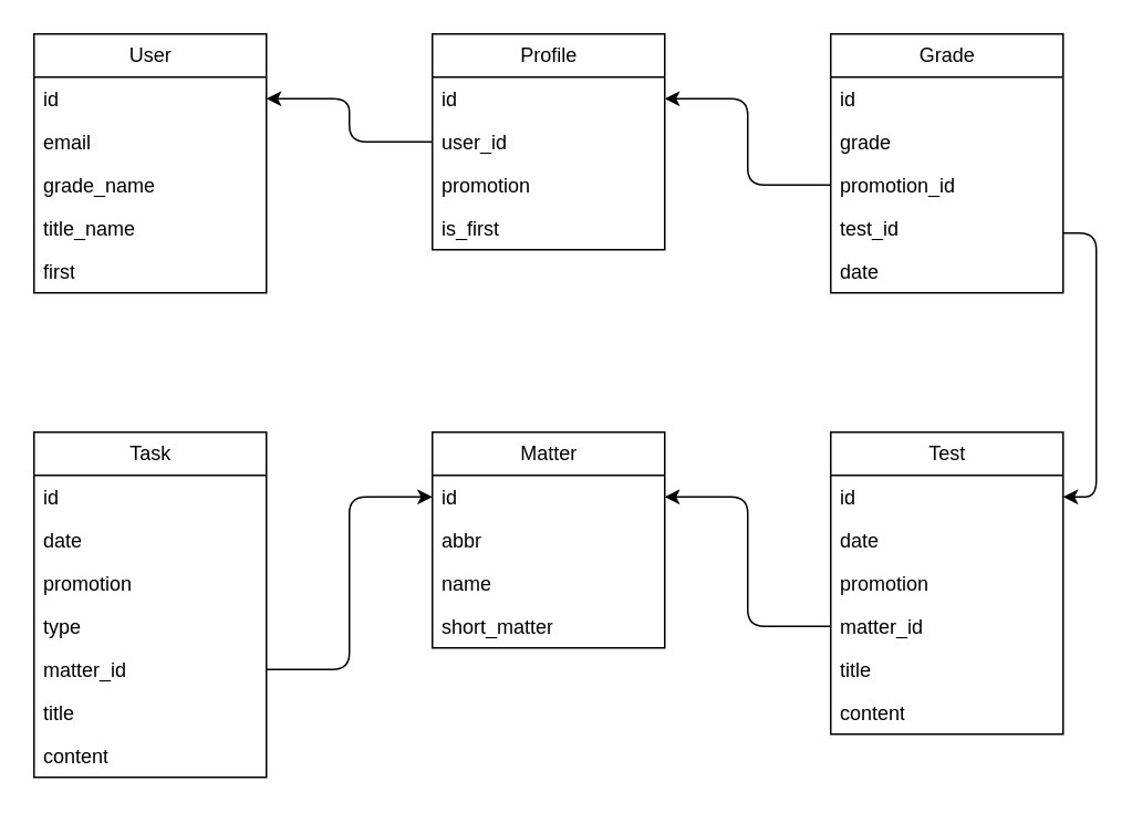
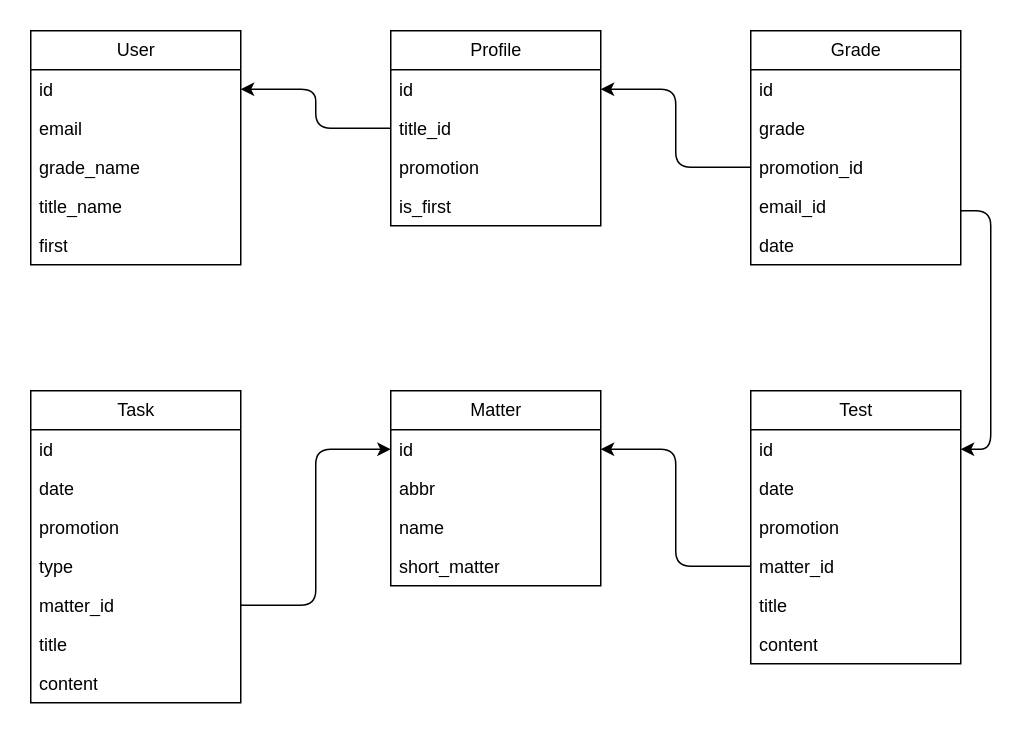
- <mxCell id="9" value="user_id" style="text;strokeColor=none;fillColor=none;align=left;verticalAlign=top;spacingLeft=4;spacingRight=4;overflow=hidden;rotatable=0;points=[[0,0.5],[1,0.5]];portConstraint=eastwest;whiteSpace=wrap;html=1;" vertex="1" parent="7"><mxGeometry y="52" width="140" height="26" as="geometry" /></mxCell>
+ <mxCell id="9" value="title_id" style="text;strokeColor=none;fillColor=none;align=left;verticalAlign=top;spacingLeft=4;spacingRight=4;overflow=hidden;rotatable=0;points=[[0,0.5],[1,0.5]];portConstraint=eastwest;whiteSpace=wrap;html=1;" vertex="1" parent="7"><mxGeometry y="52" width="140" height="26" as="geometry" /></mxCell>
- <mxCell id="32" value="test_id" style="text;strokeColor=none;fillColor=none;align=left;verticalAlign=top;spacingLeft=4;spacingRight=4;overflow=hidden;rotatable=0;points=[[0,0.5],[1,0.5]];portConstraint=eastwest;whiteSpace=wrap;html=1;" vertex="1" parent="28"><mxGeometry y="104" width="140" height="26" as="geometry" /></mxCell>
+ <mxCell id="32" value="email_id" style="text;strokeColor=none;fillColor=none;align=left;verticalAlign=top;spacingLeft=4;spacingRight=4;overflow=hidden;rotatable=0;points=[[0,0.5],[1,0.5]];portConstraint=eastwest;whiteSpace=wrap;html=1;" vertex="1" parent="28"><mxGeometry y="104" width="140" height="26" as="geometry" /></mxCell>
